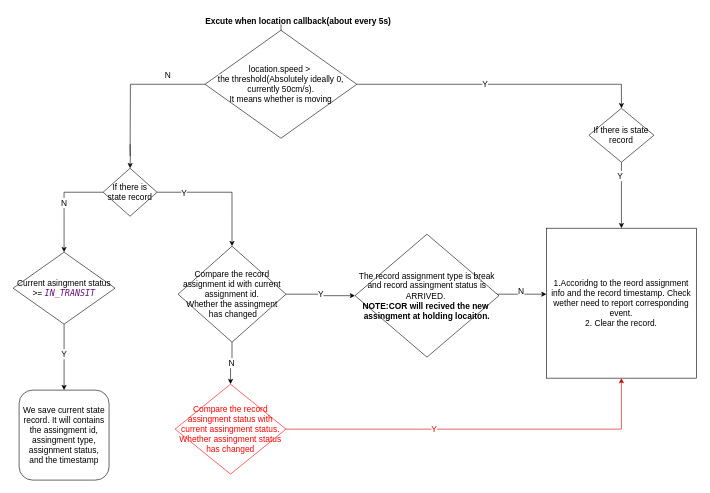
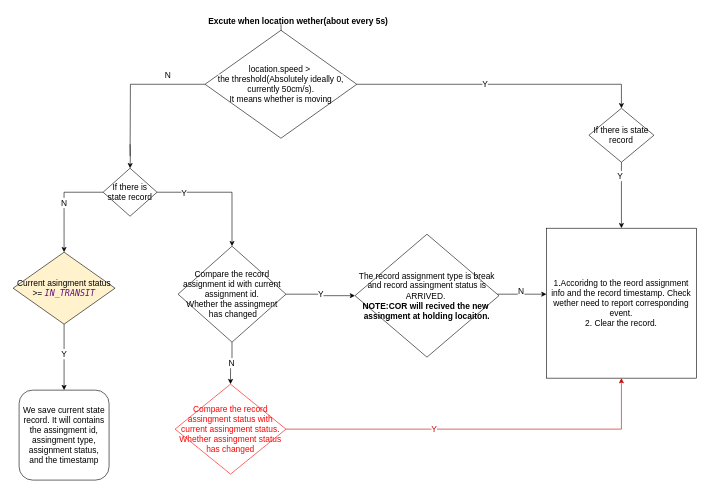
- <mxCell id="3" value="&lt;b style=&quot;font-size: 14px;&quot;&gt;Excute when location callback(about every 5s)&lt;/b&gt;" style="text;html=1;align=center;verticalAlign=middle;resizable=0;points=[];autosize=1;strokeColor=none;fillColor=none;strokeWidth=1;fontSize=14;" vertex="1" parent="1"><mxGeometry x="331" width="330" height="30" as="geometry" y="20" /></mxCell>
+ <mxCell id="3" value="&lt;b style=&quot;font-size: 14px;&quot;&gt;Excute when location wether(about every 5s)&lt;/b&gt;" style="text;html=1;align=center;verticalAlign=middle;resizable=0;points=[];autosize=1;strokeColor=none;fillColor=none;strokeWidth=1;fontSize=14;" vertex="1" parent="1"><mxGeometry x="331" width="330" height="30" as="geometry" y="20" /></mxCell>
- <mxCell id="30" value="Current asingment status &amp;gt;= &lt;font face=&quot;JetBrains Mono, monospace&quot; color=&quot;#660e7a&quot;&gt;&lt;i&gt;IN_TRANSIT&lt;/i&gt;&lt;/font&gt;" style="rhombus;whiteSpace=wrap;html=1;fontSize=14;strokeWidth=1;" vertex="1" parent="1"><mxGeometry x="20.94" y="420" width="170" height="120" as="geometry" /></mxCell>
+ <mxCell id="30" value="Current asingment status &amp;gt;= &lt;font face=&quot;JetBrains Mono, monospace&quot; color=&quot;#660e7a&quot;&gt;&lt;i&gt;IN_TRANSIT&lt;/i&gt;&lt;/font&gt;" style="rhombus;whiteSpace=wrap;html=1;fontSize=14;strokeWidth=1;fillColor=#fff2cc;" vertex="1" parent="1"><mxGeometry x="20.94" y="420" width="170" height="120" as="geometry" /></mxCell>
